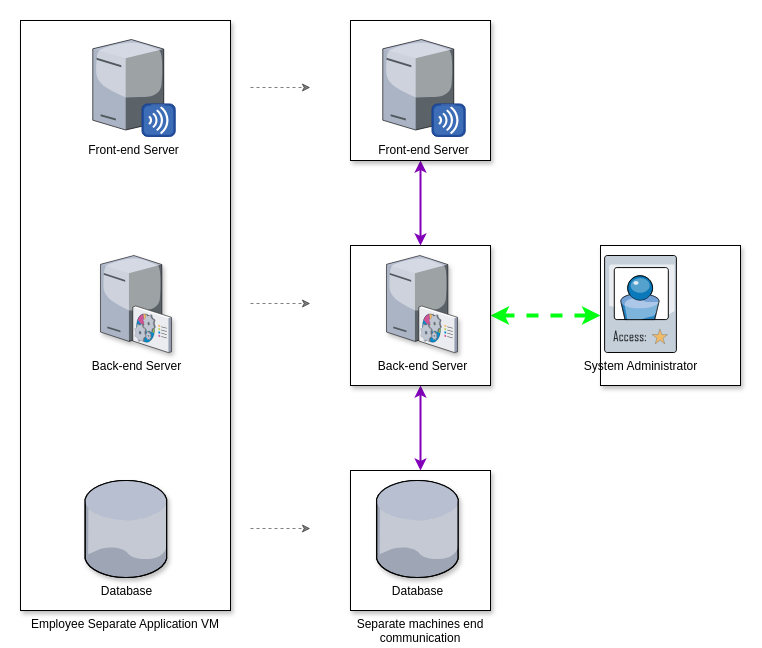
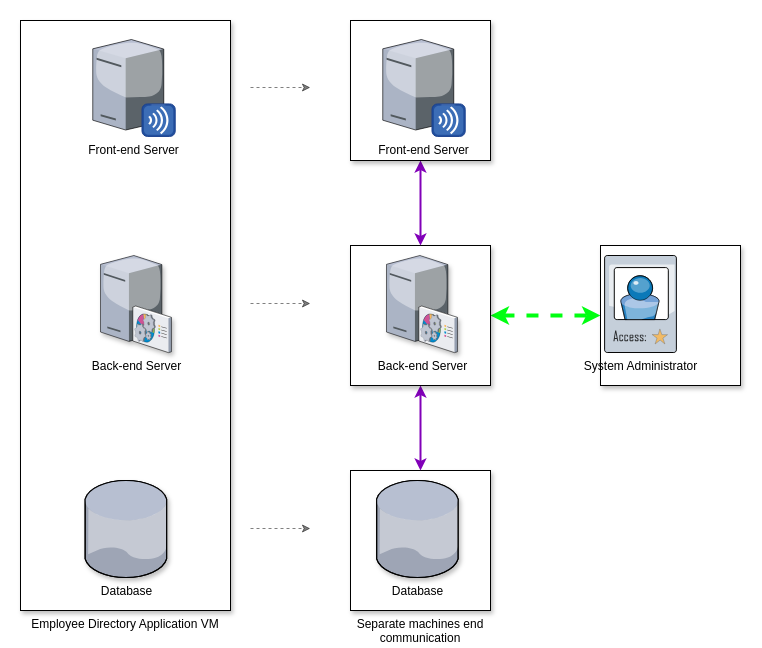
- <mxCell id="6" value="Employee Separate Application VM" style="rounded=0;whiteSpace=wrap;html=1;shadow=1;strokeColor=#000000;fillColor=#ffffff;labelPosition=center;verticalLabelPosition=bottom;align=center;verticalAlign=top;" parent="1" vertex="1"><mxGeometry x="20" y="20" width="210" height="590" as="geometry" /></mxCell>
+ <mxCell id="6" value="Employee Directory Application VM" style="rounded=0;whiteSpace=wrap;html=1;shadow=1;strokeColor=#000000;fillColor=#ffffff;labelPosition=center;verticalLabelPosition=bottom;align=center;verticalAlign=top;" parent="1" vertex="1"><mxGeometry x="20" y="20" width="210" height="590" as="geometry" /></mxCell>
